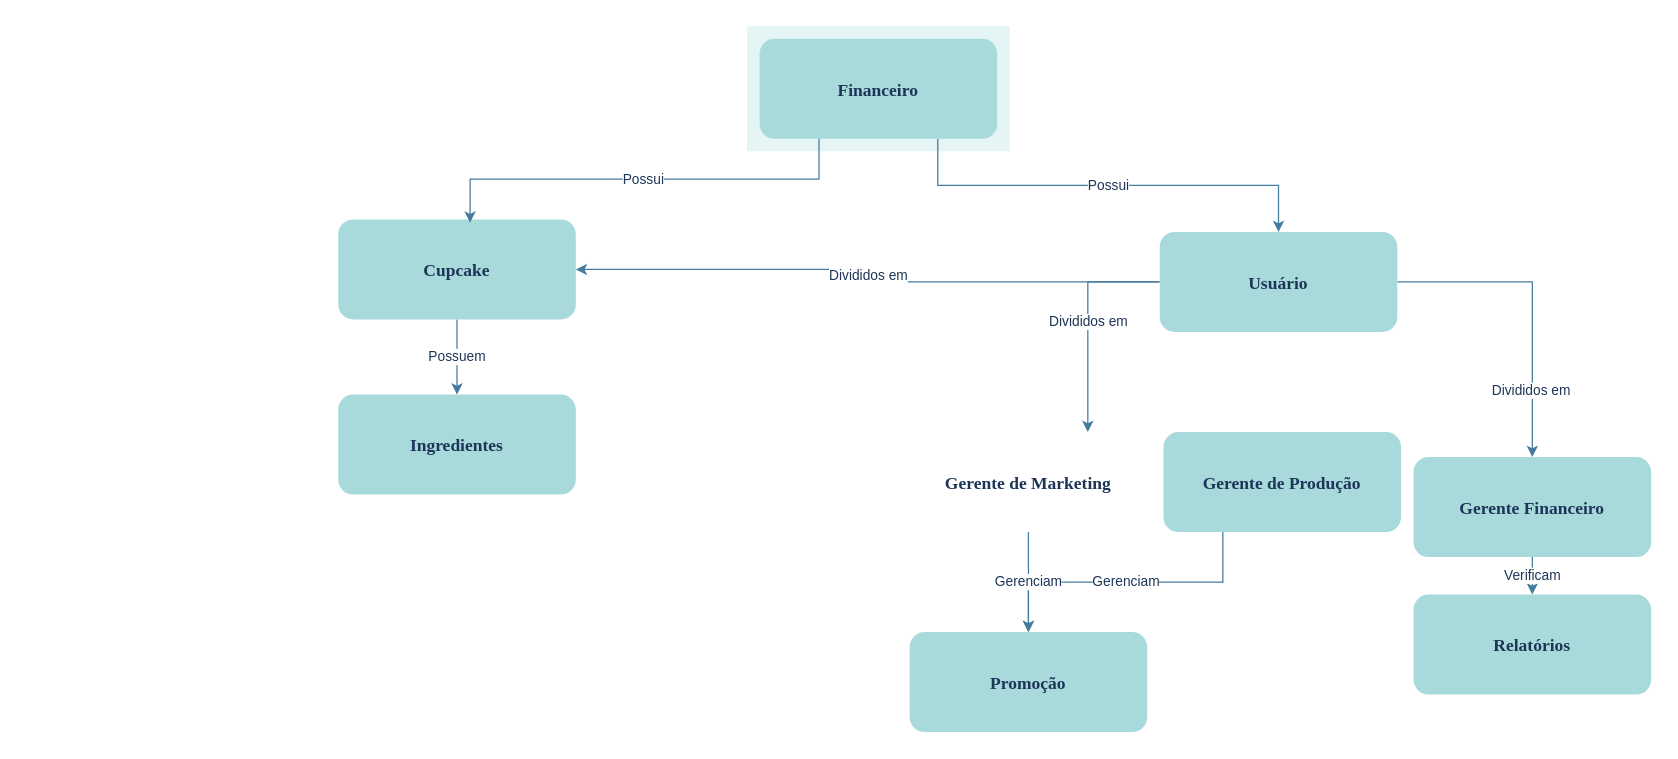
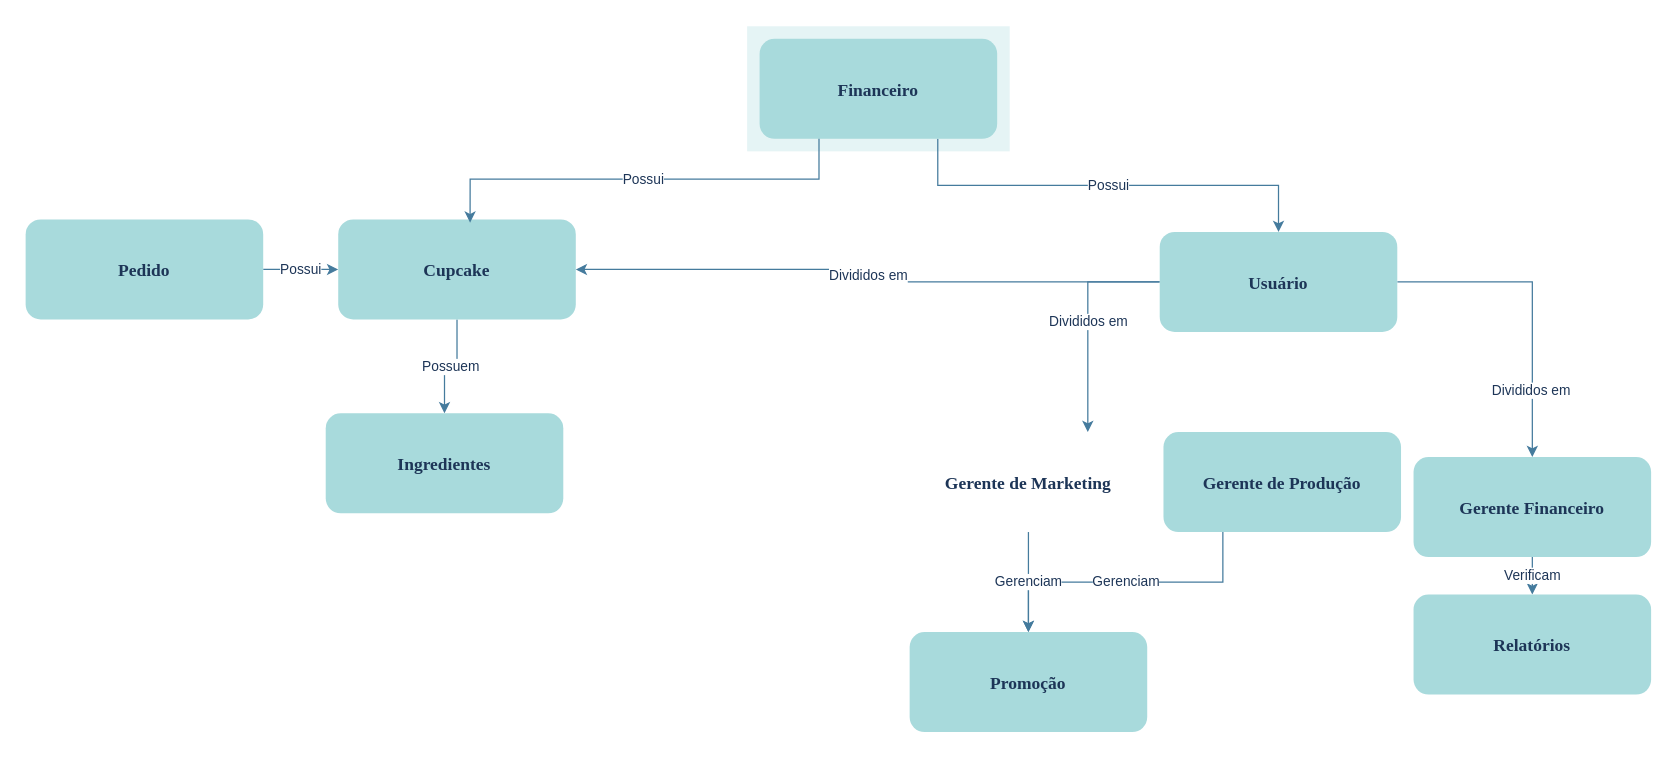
+ <mxCell id="21" value="Pedido" style="rounded=1;fillColor=#A8DADC;strokeColor=none;fontColor=#1D3557;fontStyle=1;fontFamily=Tahoma;fontSize=14;labelBackgroundColor=none;" vertex="1" parent="1"><mxGeometry x="20" y="175" width="190" height="80" as="geometry" /></mxCell>
+ <mxCell id="20" value="Possui" style="edgeStyle=orthogonalEdgeStyle;rounded=0;orthogonalLoop=1;jettySize=auto;html=1;strokeColor=#457B9D;fontColor=#1D3557;fillColor=#A8DADC;" edge="1" parent="1" source="21" target="6"><mxGeometry relative="1" as="geometry" /></mxCell>
- <mxCell id="19" value="Ingredientes" style="rounded=1;fillColor=#A8DADC;strokeColor=none;fontColor=#1D3557;fontStyle=1;fontFamily=Tahoma;fontSize=14;labelBackgroundColor=none;" vertex="1" parent="1"><mxGeometry x="270" y="315" width="190" height="80" as="geometry" /></mxCell>
+ <mxCell id="19" value="Ingredientes" style="rounded=1;fillColor=#A8DADC;strokeColor=none;fontColor=#1D3557;fontStyle=1;fontFamily=Tahoma;fontSize=14;labelBackgroundColor=none;" vertex="1" parent="1"><mxGeometry x="260" y="330" width="190" height="80" as="geometry" /></mxCell>
